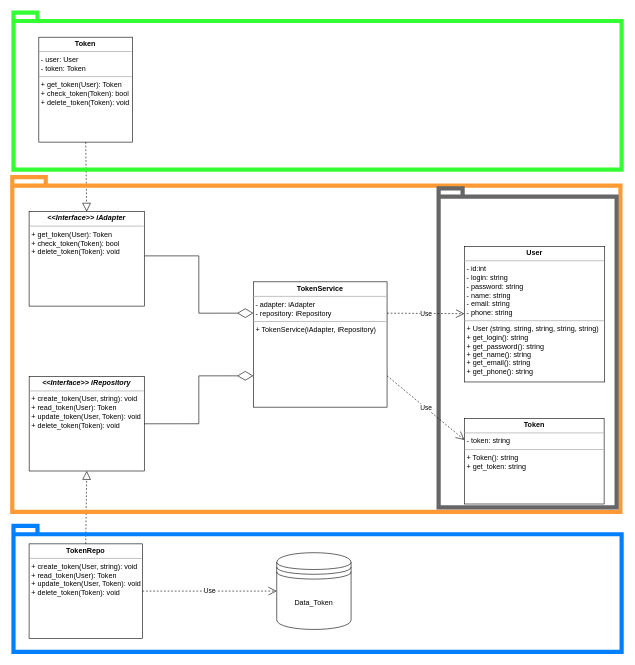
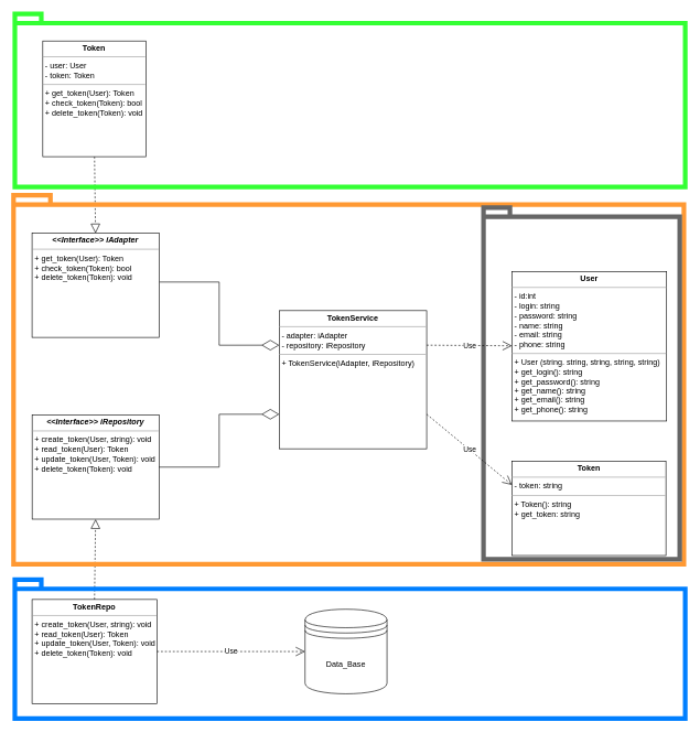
- <mxCell id="3" value="Data_Token" style="shape=datastore;whiteSpace=wrap;html=1;" parent="1" vertex="1"><mxGeometry x="461" y="920.74" width="124" height="128" as="geometry" /></mxCell>
+ <mxCell id="3" value="Data_Base" style="shape=datastore;whiteSpace=wrap;html=1;" parent="1" vertex="1"><mxGeometry x="461" y="920.74" width="124" height="128" as="geometry" /></mxCell>
